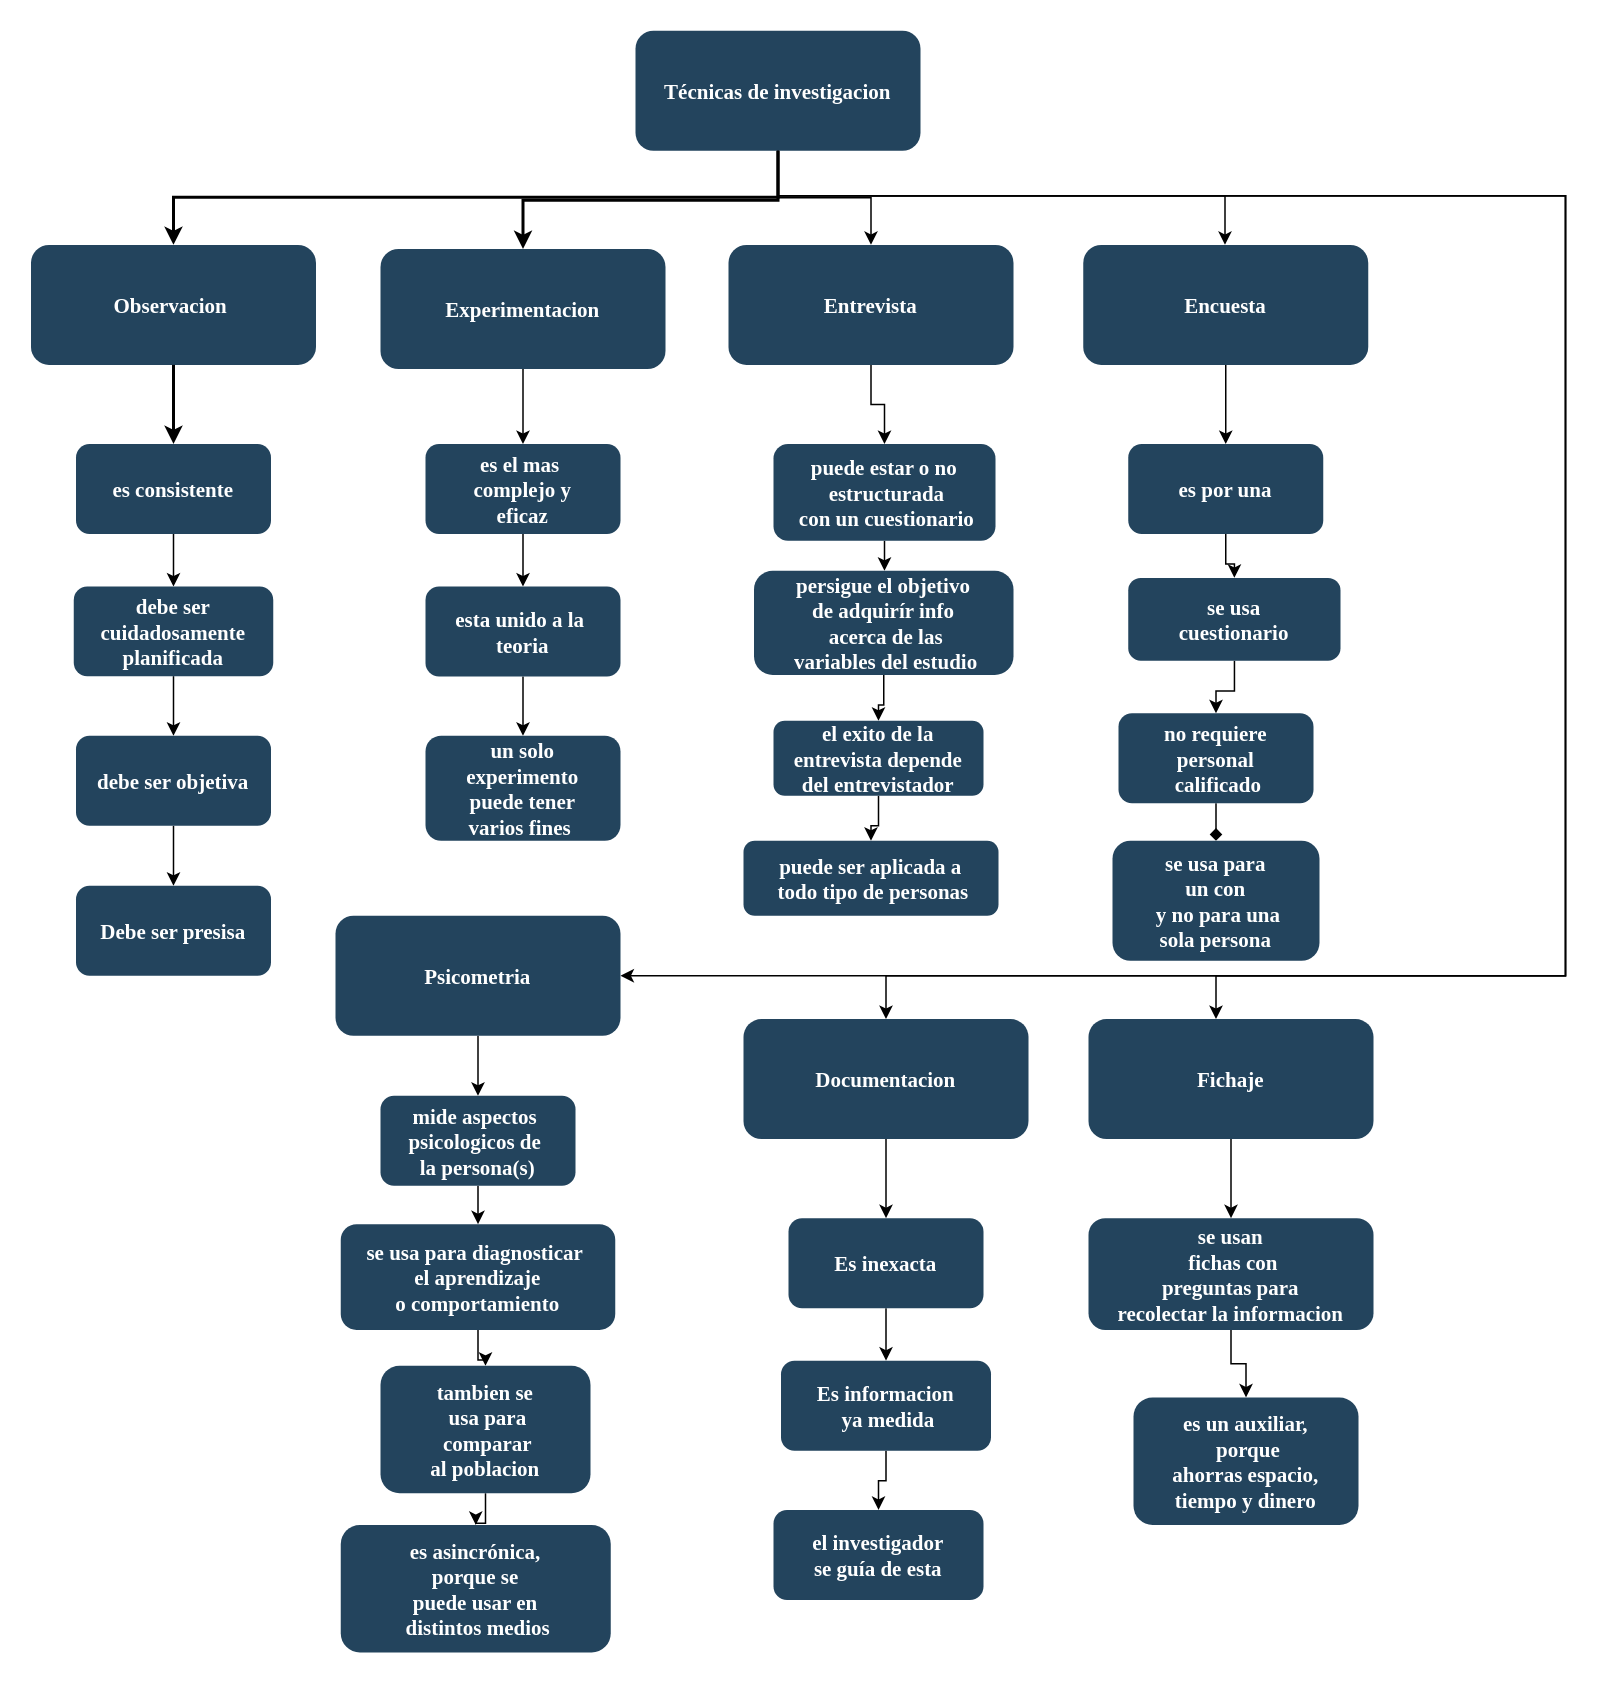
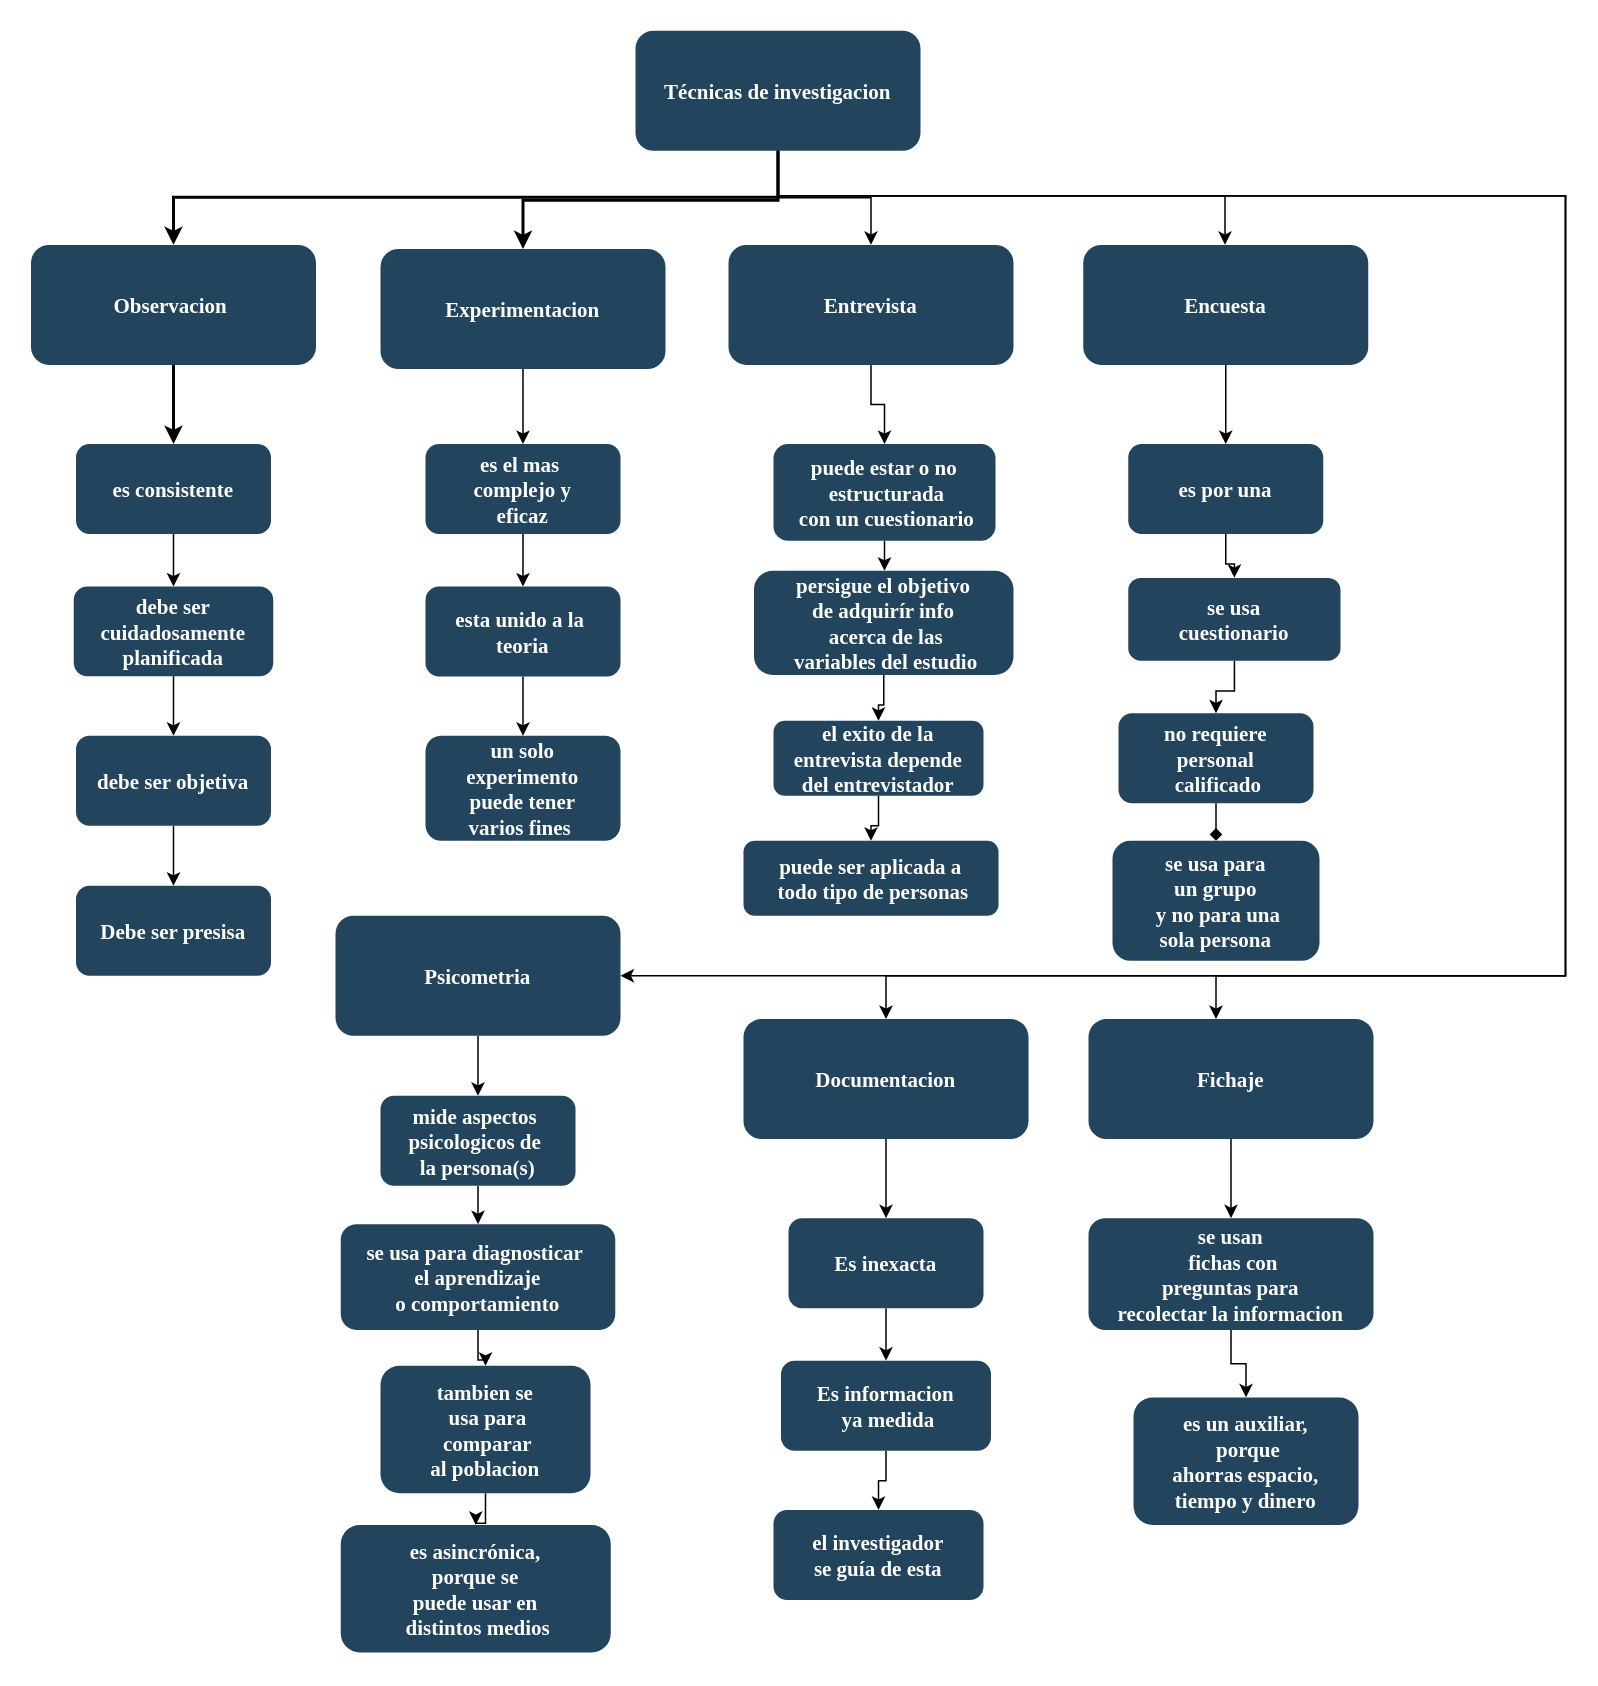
- <mxCell id="63" value="se usa para &#10;un con&#10; y no para una &#10;sola persona" style="rounded=1;fillColor=#23445D;gradientColor=none;strokeColor=none;fontColor=#FFFFFF;fontStyle=1;fontFamily=Tahoma;fontSize=14" parent="1" vertex="1"><mxGeometry x="741" y="560" width="138" height="80" as="geometry" /></mxCell>
+ <mxCell id="63" value="se usa para &#10;un grupo&#10; y no para una &#10;sola persona" style="rounded=1;fillColor=#23445D;gradientColor=none;strokeColor=none;fontColor=#FFFFFF;fontStyle=1;fontFamily=Tahoma;fontSize=14" parent="1" vertex="1"><mxGeometry x="741" y="560" width="138" height="80" as="geometry" /></mxCell>
